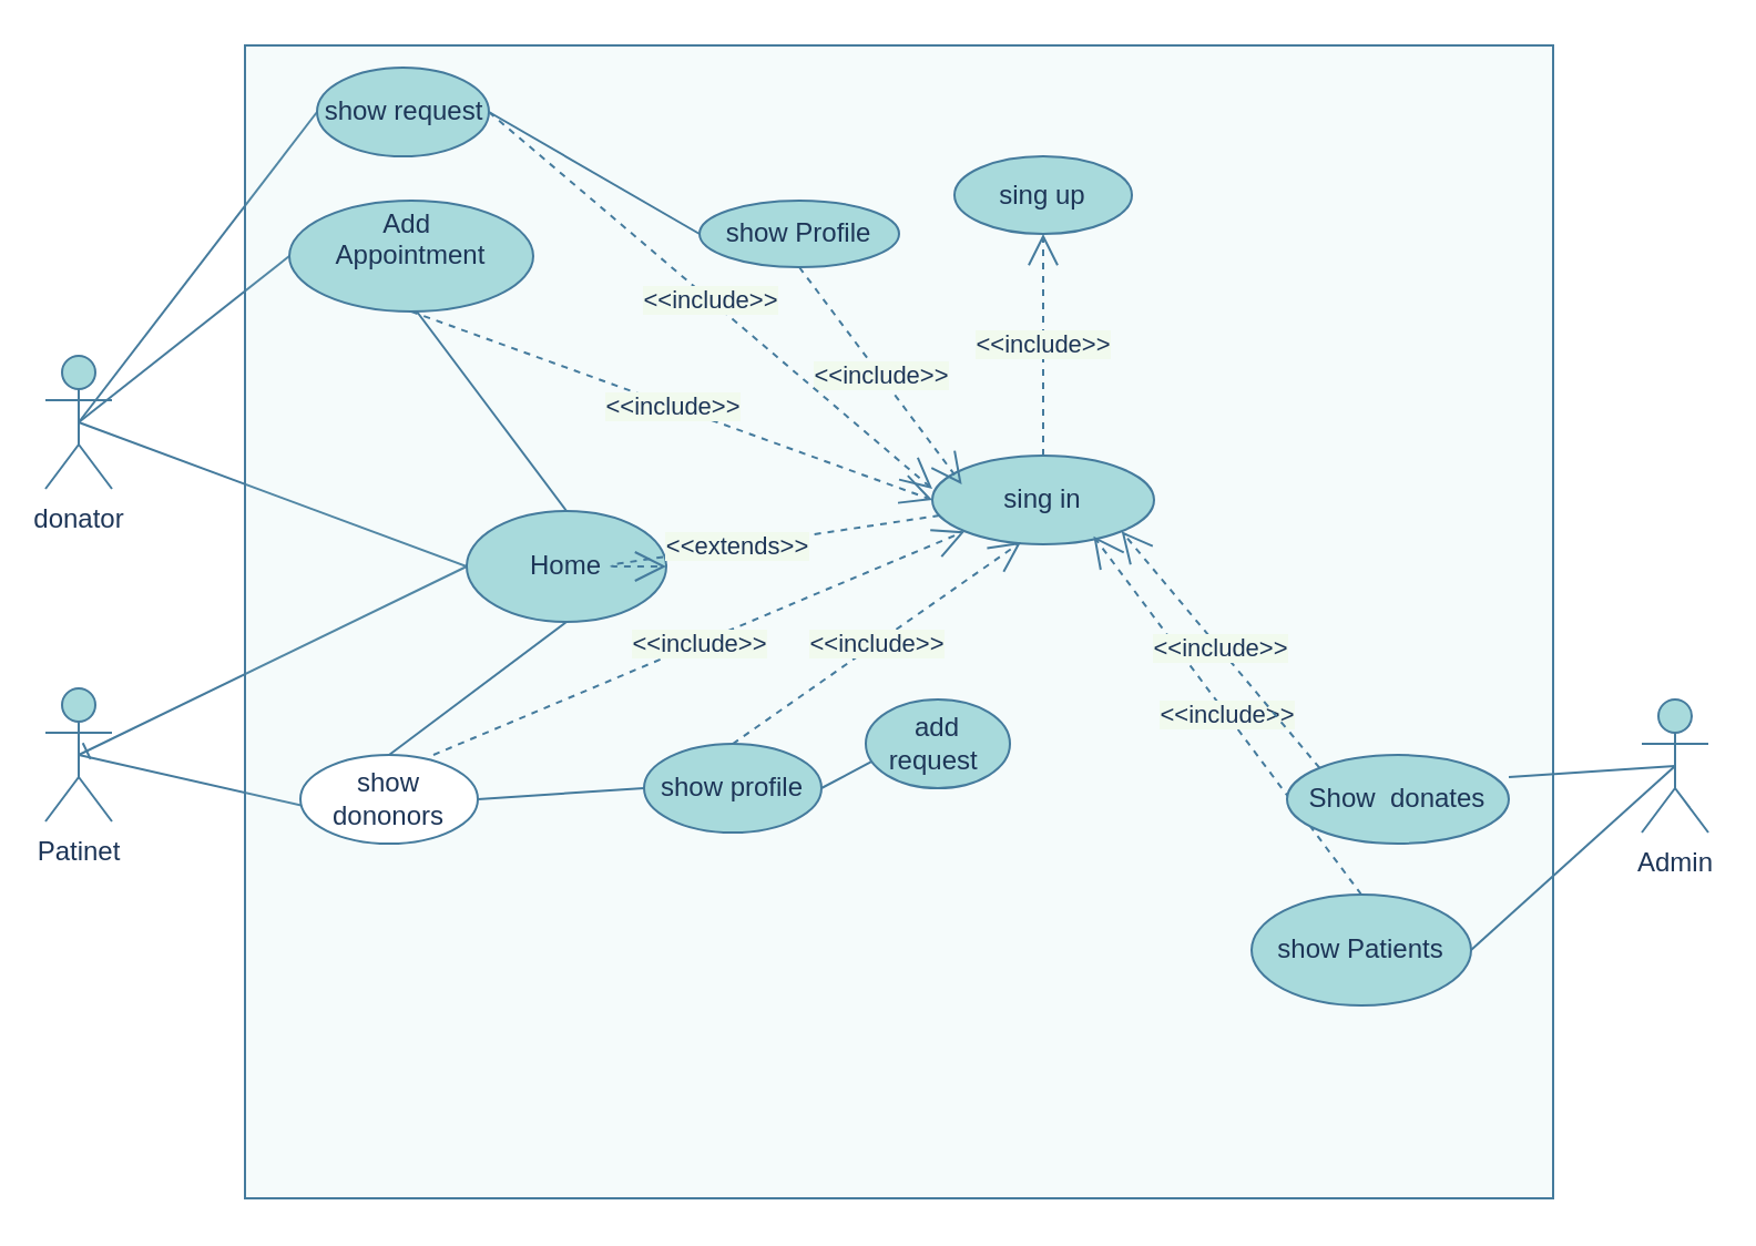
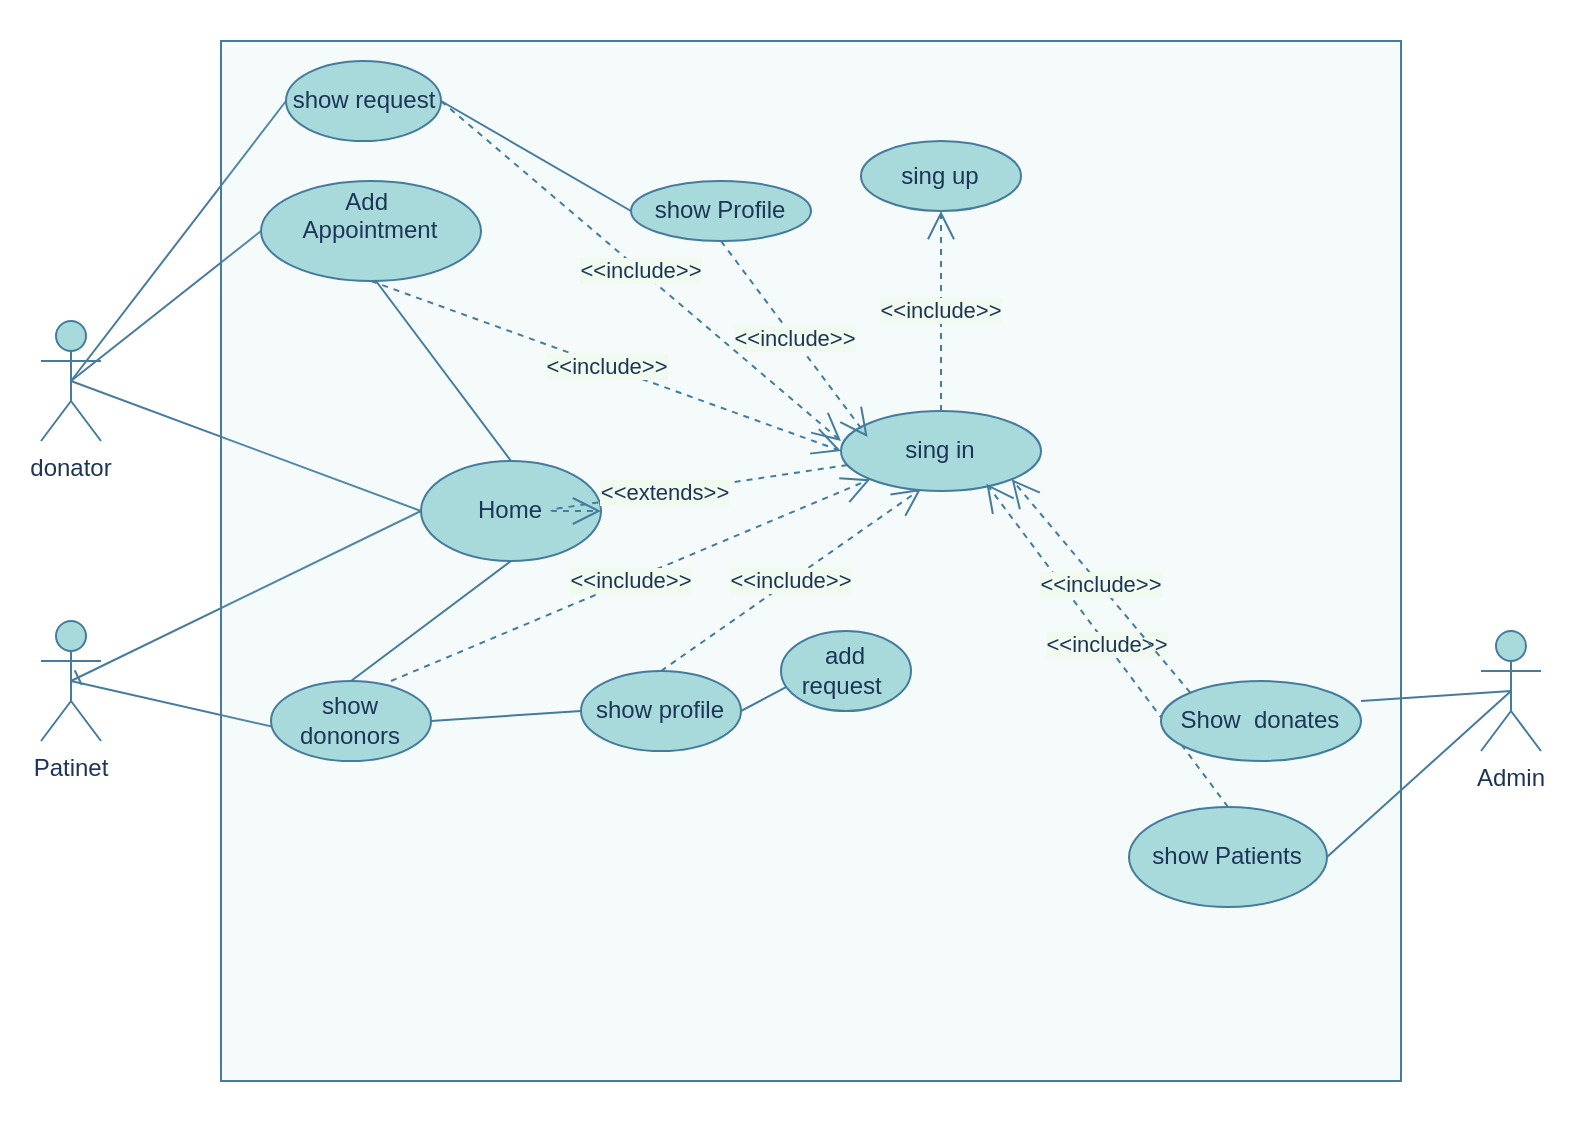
- <mxCell id="23" value="show dononors" style="ellipse;whiteSpace=wrap;html=1;fillColor=#ffffff;strokeColor=#457B9D;fontColor=#1D3557;" vertex="1" parent="1"><mxGeometry x="135" y="340" width="80" height="40" as="geometry" /></mxCell>
+ <mxCell id="23" value="show dononors" style="ellipse;whiteSpace=wrap;html=1;fillColor=#A8DADC;strokeColor=#457B9D;fontColor=#1D3557;" vertex="1" parent="1"><mxGeometry x="135" y="340" width="80" height="40" as="geometry" /></mxCell>
